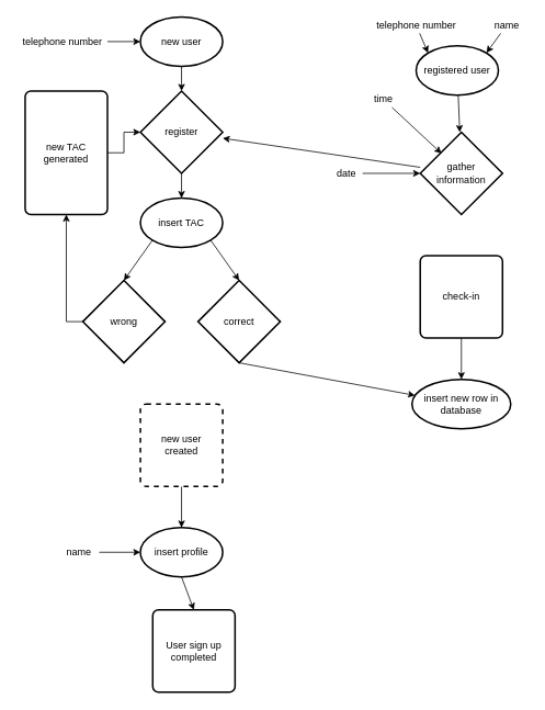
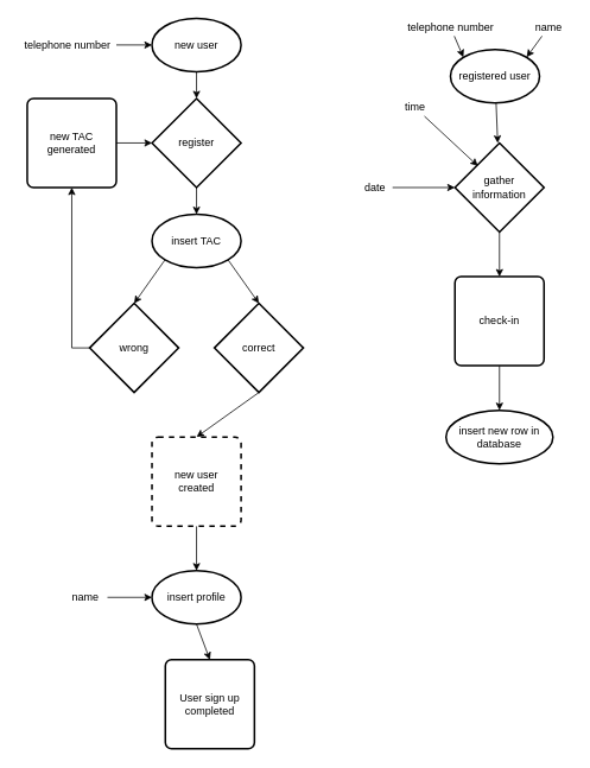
- <mxCell id="14" value="&lt;span&gt;new TAC generated&lt;/span&gt;" style="rounded=1;whiteSpace=wrap;html=1;absoluteArcSize=1;arcSize=14;strokeWidth=2;" vertex="1" parent="1"><mxGeometry x="30" y="110" width="100" height="150" as="geometry" /></mxCell>
+ <mxCell id="14" value="&lt;span&gt;new TAC generated&lt;/span&gt;" style="rounded=1;whiteSpace=wrap;html=1;absoluteArcSize=1;arcSize=14;strokeWidth=2;" vertex="1" parent="1"><mxGeometry x="30" y="110" width="100" height="100" as="geometry" /></mxCell>
- <mxCell id="26" style="edgeStyle=none;rounded=0;orthogonalLoop=1;jettySize=auto;html=1;" edge="1" parent="1" source="27" target="5"><mxGeometry relative="1" as="geometry" /></mxCell>
+ <mxCell id="26" style="edgeStyle=none;rounded=0;orthogonalLoop=1;jettySize=auto;html=1;entryX=0.5;entryY=0;entryDx=0;entryDy=0;" edge="1" parent="1" source="27" target="33"><mxGeometry relative="1" as="geometry" /></mxCell>
- <mxCell id="6" style="rounded=0;orthogonalLoop=1;jettySize=auto;html=1;exitX=0.5;exitY=1;exitDx=0;exitDy=0;exitPerimeter=0;" edge="1" parent="1" source="7" target="34"><mxGeometry relative="1" as="geometry" /></mxCell>
+ <mxCell id="6" style="rounded=0;orthogonalLoop=1;jettySize=auto;html=1;exitX=0.5;exitY=1;exitDx=0;exitDy=0;exitPerimeter=0;entryX=0.5;entryY=0;entryDx=0;entryDy=0;" edge="1" parent="1" source="7" target="16"><mxGeometry relative="1" as="geometry" /></mxCell>
